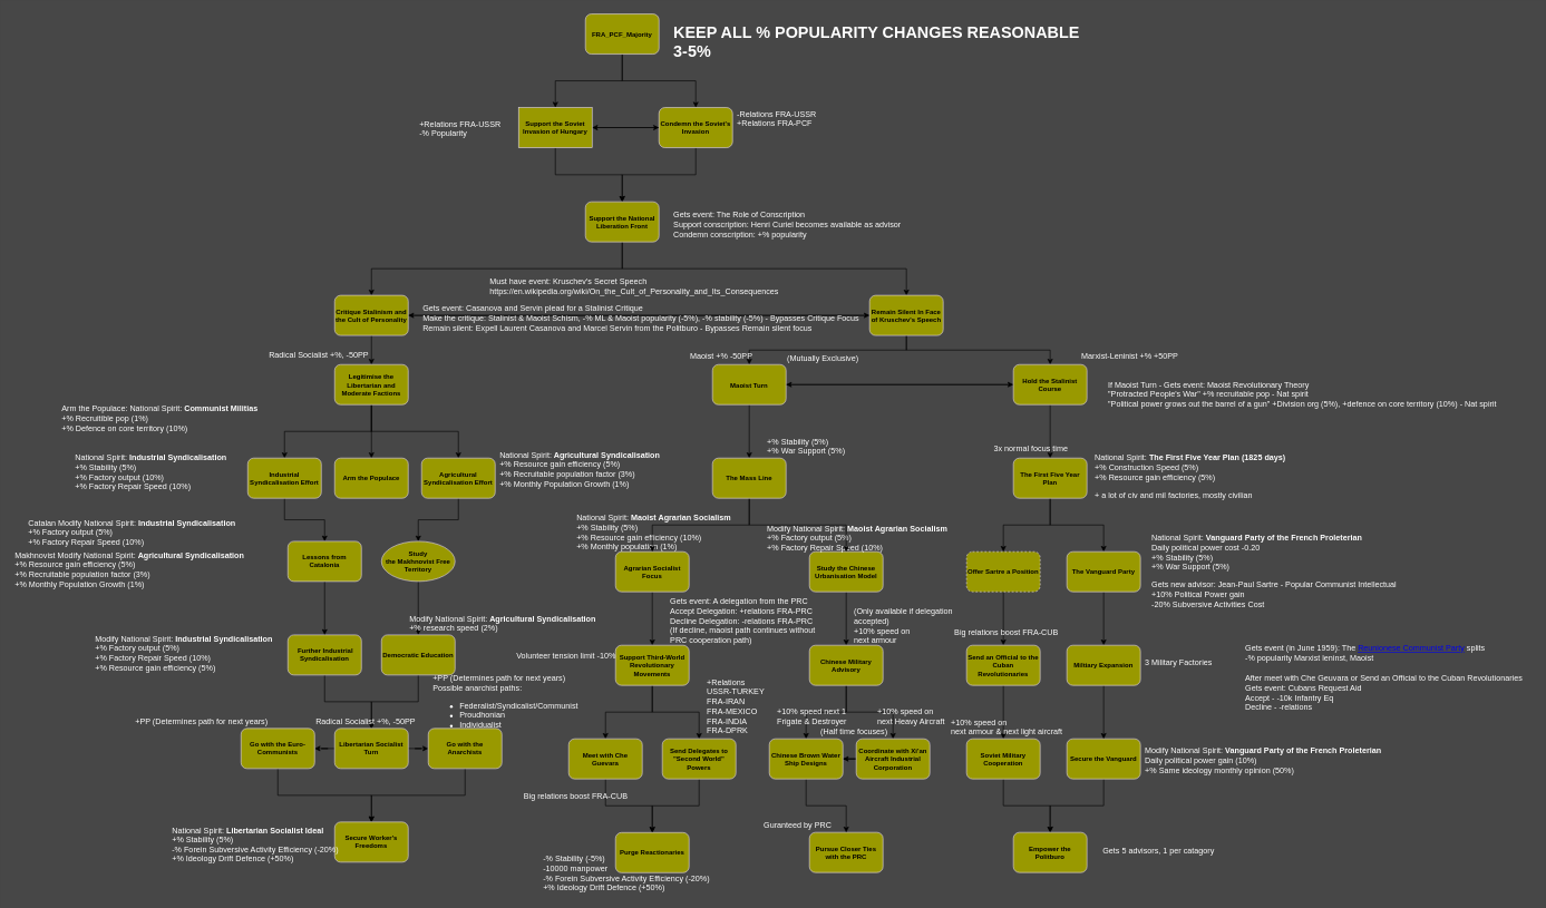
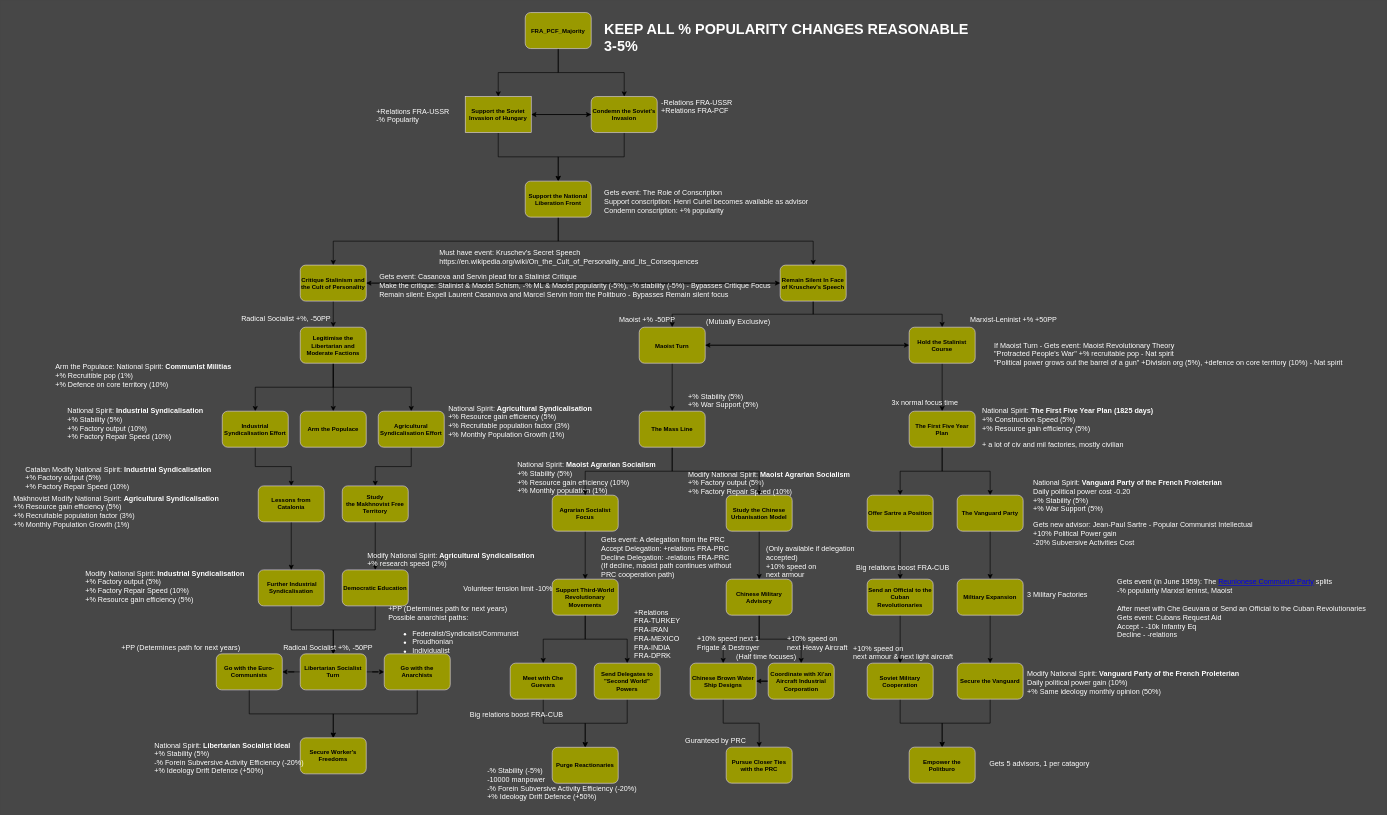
- <mxCell id="30" value="&lt;b&gt;Study the&amp;nbsp;&lt;/b&gt;&lt;b&gt;Makhnovist&amp;nbsp;&lt;/b&gt;&lt;b&gt;Free Territory&lt;/b&gt;&lt;b&gt;&lt;br&gt;&lt;/b&gt;" style="ellipse;whiteSpace=wrap;html=1;strokeColor=#E1D5E7;fillColor=#999900;gradientColor=none;fontSize=10;align=center;" parent="1" vertex="1"><mxGeometry x="570" y="809.167" width="110" height="60" as="geometry" /></mxCell>
+ <mxCell id="30" value="&lt;b&gt;Study the&amp;nbsp;&lt;/b&gt;&lt;b&gt;Makhnovist&amp;nbsp;&lt;/b&gt;&lt;b&gt;Free Territory&lt;/b&gt;&lt;b&gt;&lt;br&gt;&lt;/b&gt;" style="rounded=1;whiteSpace=wrap;html=1;strokeColor=#E1D5E7;fillColor=#999900;gradientColor=none;fontSize=10;align=center;" parent="1" vertex="1"><mxGeometry x="570" y="809.167" width="110" height="60" as="geometry" /></mxCell>
- <mxCell id="67" value="&lt;b&gt;Offer Sartre a Position&lt;br&gt;&lt;/b&gt;" style="rounded=1;whiteSpace=wrap;html=1;strokeColor=#E1D5E7;fillColor=#999900;gradientColor=none;fontSize=10;align=center;dashed=1;" parent="1" vertex="1"><mxGeometry x="1445" y="824.667" width="110" height="60" as="geometry" /></mxCell>
+ <mxCell id="67" value="&lt;b&gt;Offer Sartre a Position&lt;br&gt;&lt;/b&gt;" style="rounded=1;whiteSpace=wrap;html=1;strokeColor=#E1D5E7;fillColor=#999900;gradientColor=none;fontSize=10;align=center;" parent="1" vertex="1"><mxGeometry x="1445" y="824.667" width="110" height="60" as="geometry" /></mxCell>
- <mxCell id="114" value="+Relations&lt;br&gt;USSR-TURKEY&lt;br&gt;FRA-IRAN&lt;br&gt;FRA-MEXICO&lt;br&gt;FRA-INDIA&lt;br&gt;FRA-DPRK&lt;br&gt;" style="text;html=1;resizable=0;points=[];autosize=1;align=left;verticalAlign=top;spacingTop=-4;fontColor=#FFFFFF;" parent="1" vertex="1"><mxGeometry x="1055" y="1011" width="90" height="90" as="geometry" /></mxCell>
+ <mxCell id="114" value="+Relations&lt;br&gt;FRA-TURKEY&lt;br&gt;FRA-IRAN&lt;br&gt;FRA-MEXICO&lt;br&gt;FRA-INDIA&lt;br&gt;FRA-DPRK&lt;br&gt;" style="text;html=1;resizable=0;points=[];autosize=1;align=left;verticalAlign=top;spacingTop=-4;fontColor=#FFFFFF;" parent="1" vertex="1"><mxGeometry x="1055" y="1011" width="90" height="90" as="geometry" /></mxCell>
